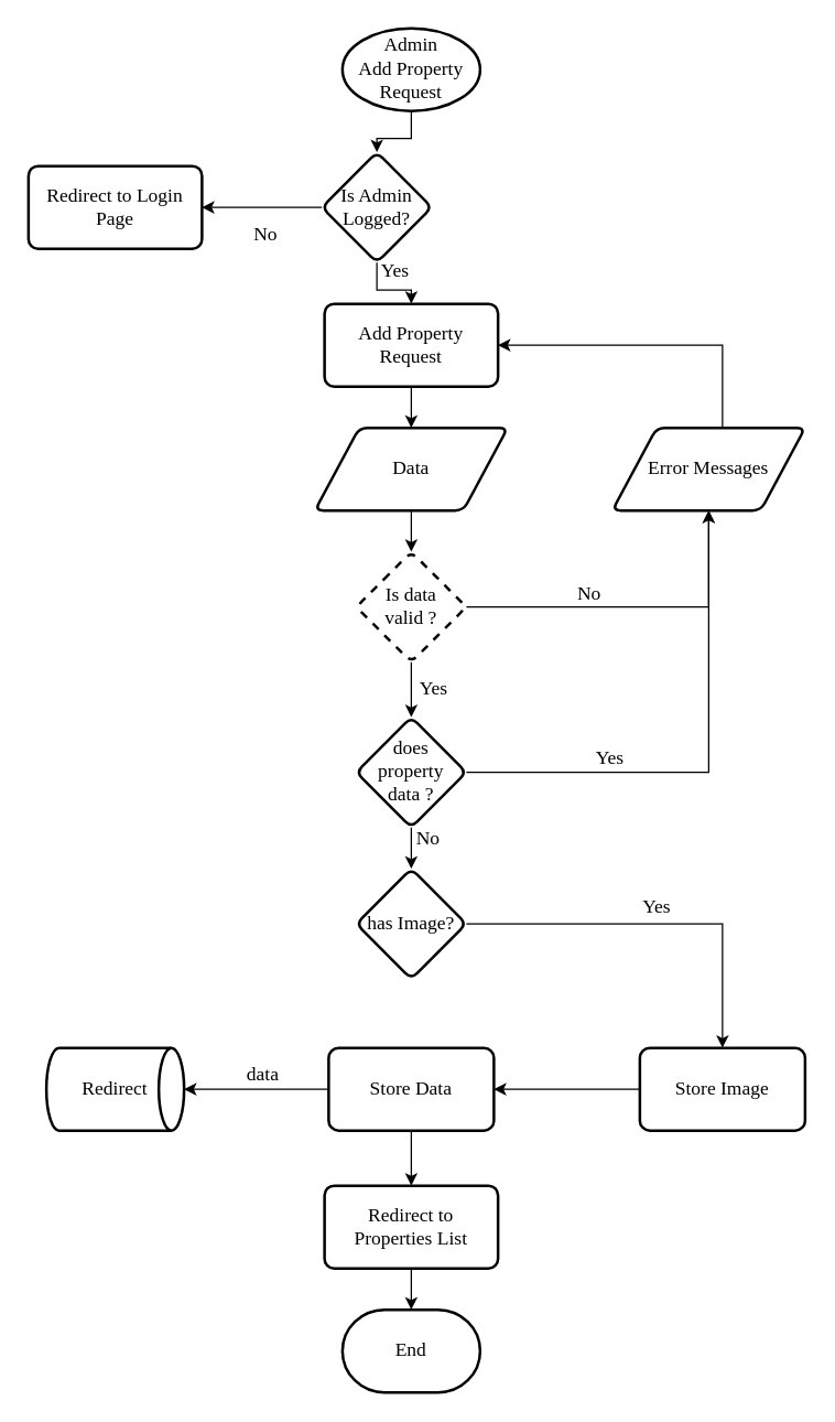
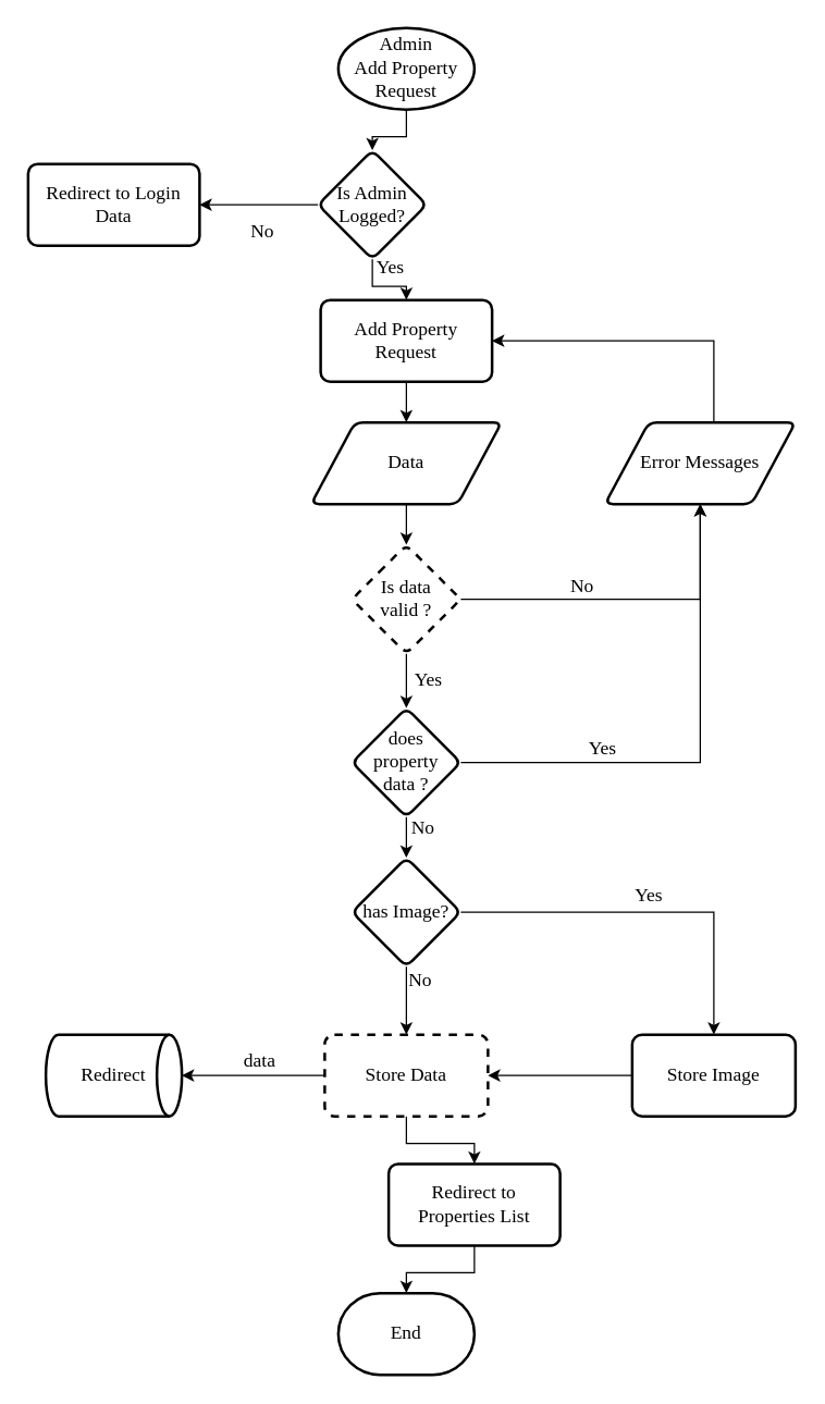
- <mxCell id="21" value="Redirect to Login Page" style="rounded=1;whiteSpace=wrap;html=1;absoluteArcSize=1;arcSize=14;strokeWidth=2;fontFamily=Times New Roman;fontSize=14;" vertex="1" parent="1"><mxGeometry x="20" y="120" width="126" height="60" as="geometry" /></mxCell>
+ <mxCell id="21" value="Redirect to Login Data" style="rounded=1;whiteSpace=wrap;html=1;absoluteArcSize=1;arcSize=14;strokeWidth=2;fontFamily=Times New Roman;fontSize=14;" vertex="1" parent="1"><mxGeometry x="20" y="120" width="126" height="60" as="geometry" /></mxCell>
+ <mxCell id="22" value="No" style="edgeStyle=orthogonalEdgeStyle;rounded=0;orthogonalLoop=1;jettySize=auto;html=1;fontFamily=Times New Roman;fontSize=14;" edge="1" parent="1" source="24" target="29"><mxGeometry x="-0.557" y="10" relative="1" as="geometry"><mxPoint as="offset" /><mxPoint x="40" y="670" as="targetPoint" /></mxGeometry></mxCell>
- <mxCell id="29" value="Store Data" style="whiteSpace=wrap;html=1;fontSize=14;fontFamily=Times New Roman;strokeWidth=2;rounded=1;arcSize=12;" vertex="1" parent="1"><mxGeometry x="238" y="760" width="120" height="60" as="geometry" /></mxCell>
+ <mxCell id="29" value="Store Data" style="whiteSpace=wrap;html=1;fontSize=14;fontFamily=Times New Roman;strokeWidth=2;rounded=1;arcSize=12;dashed=1;" vertex="1" parent="1"><mxGeometry x="238" y="760" width="120" height="60" as="geometry" /></mxCell>
- <mxCell id="31" value="Redirect to &lt;br&gt;Properties List" style="rounded=1;whiteSpace=wrap;html=1;absoluteArcSize=1;arcSize=14;strokeWidth=2;fontFamily=Times New Roman;fontSize=14;" vertex="1" parent="1"><mxGeometry x="235" y="860" width="126" height="60" as="geometry" /></mxCell>
+ <mxCell id="31" value="Redirect to &lt;br&gt;Properties List" style="rounded=1;whiteSpace=wrap;html=1;absoluteArcSize=1;arcSize=14;strokeWidth=2;fontFamily=Times New Roman;fontSize=14;" vertex="1" parent="1"><mxGeometry x="285" y="855" width="126" height="60" as="geometry" /></mxCell>
